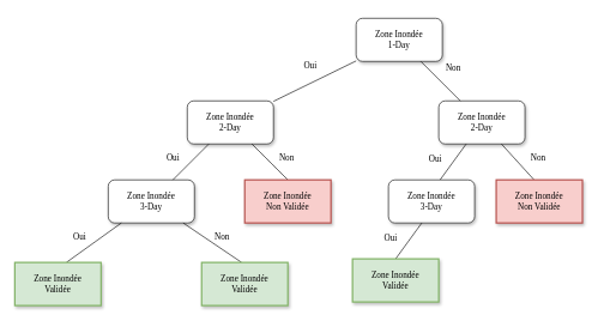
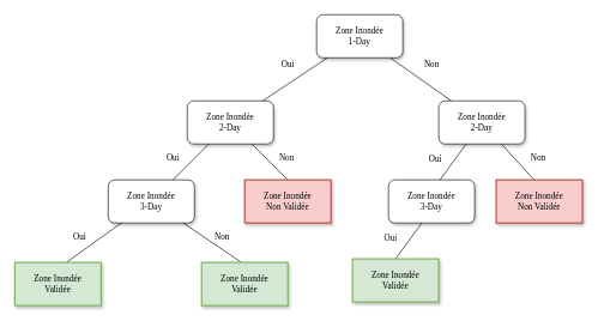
- <mxCell id="2" value="Zone Inondée&lt;br&gt;1-Day" style="whiteSpace=wrap;html=1;rounded=1;shadow=1;labelBackgroundColor=none;strokeWidth=1;fontFamily=Verdana;fontSize=12;align=center;" parent="1" vertex="1"><mxGeometry x="495" y="25" width="120" height="60" as="geometry" /></mxCell>
+ <mxCell id="2" value="Zone Inondée&lt;br&gt;1-Day" style="whiteSpace=wrap;html=1;rounded=1;shadow=1;labelBackgroundColor=none;strokeWidth=1;fontFamily=Verdana;fontSize=12;align=center;" parent="1" vertex="1"><mxGeometry x="440" y="20" width="120" height="60" as="geometry" /></mxCell>
